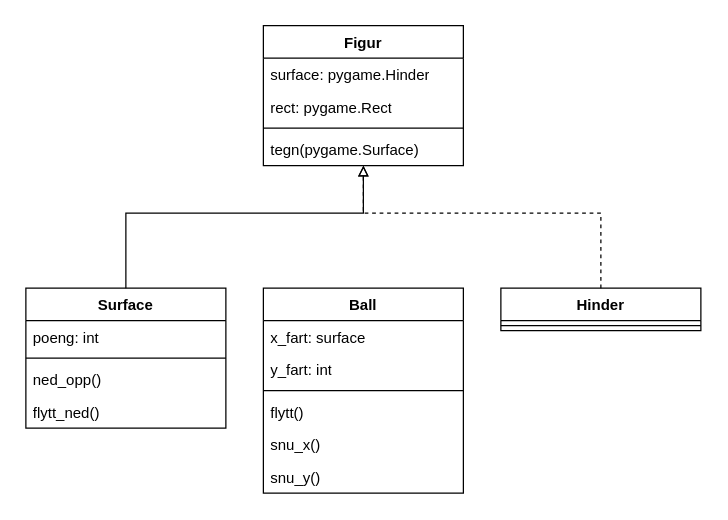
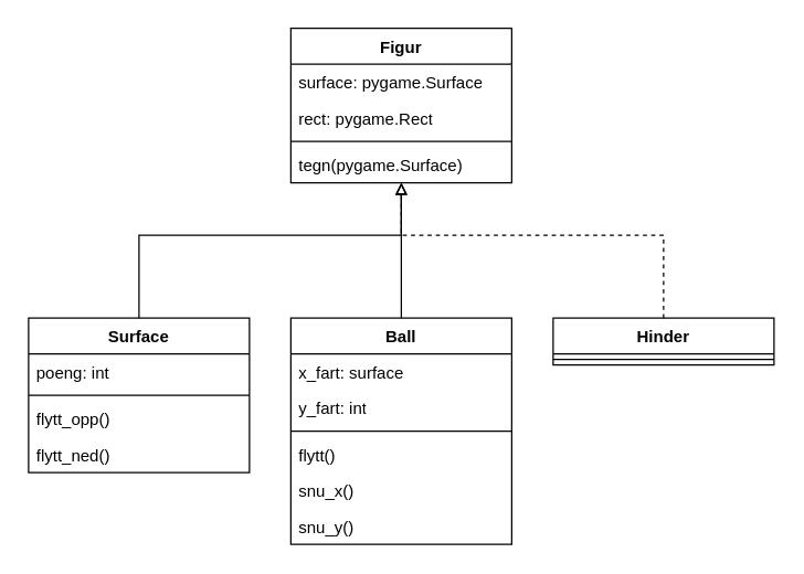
- <mxCell id="3" value="surface: pygame.Hinder" style="text;strokeColor=none;fillColor=none;align=left;verticalAlign=top;spacingLeft=4;spacingRight=4;overflow=hidden;rotatable=0;points=[[0,0.5],[1,0.5]];portConstraint=eastwest;whiteSpace=wrap;html=1;" vertex="1" parent="2"><mxGeometry y="26" width="160" height="26" as="geometry" /></mxCell>
+ <mxCell id="3" value="surface: pygame.Surface" style="text;strokeColor=none;fillColor=none;align=left;verticalAlign=top;spacingLeft=4;spacingRight=4;overflow=hidden;rotatable=0;points=[[0,0.5],[1,0.5]];portConstraint=eastwest;whiteSpace=wrap;html=1;" vertex="1" parent="2"><mxGeometry y="26" width="160" height="26" as="geometry" /></mxCell>
+ <mxCell id="22" value="" style="endArrow=block;html=1;rounded=0;exitX=0.5;exitY=0;exitDx=0;exitDy=0;entryX=0.5;entryY=1;entryDx=0;entryDy=0;entryPerimeter=0;endFill=0;" edge="1" parent="1" source="12" target="6"><mxGeometry width="50" height="50" relative="1" as="geometry"><mxPoint x="80" y="490" as="sourcePoint" /><mxPoint x="130" y="440" as="targetPoint" /><Array as="points"><mxPoint x="290" y="170" /></Array></mxGeometry></mxCell>
- <mxCell id="10" value="ned_opp()" style="text;strokeColor=none;fillColor=none;align=left;verticalAlign=top;spacingLeft=4;spacingRight=4;overflow=hidden;rotatable=0;points=[[0,0.5],[1,0.5]];portConstraint=eastwest;whiteSpace=wrap;html=1;" vertex="1" parent="7"><mxGeometry y="60" width="160" height="26" as="geometry" /></mxCell>
+ <mxCell id="10" value="flytt_opp()" style="text;strokeColor=none;fillColor=none;align=left;verticalAlign=top;spacingLeft=4;spacingRight=4;overflow=hidden;rotatable=0;points=[[0,0.5],[1,0.5]];portConstraint=eastwest;whiteSpace=wrap;html=1;" vertex="1" parent="7"><mxGeometry y="60" width="160" height="26" as="geometry" /></mxCell>
